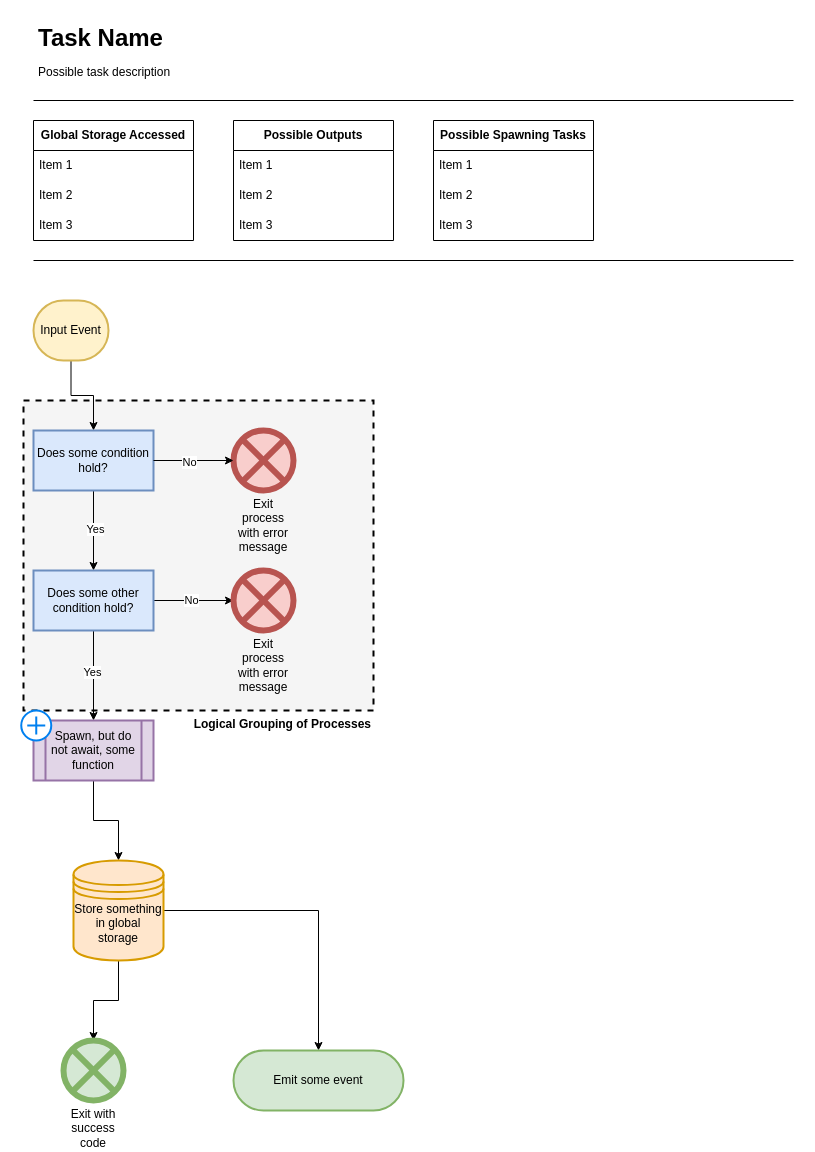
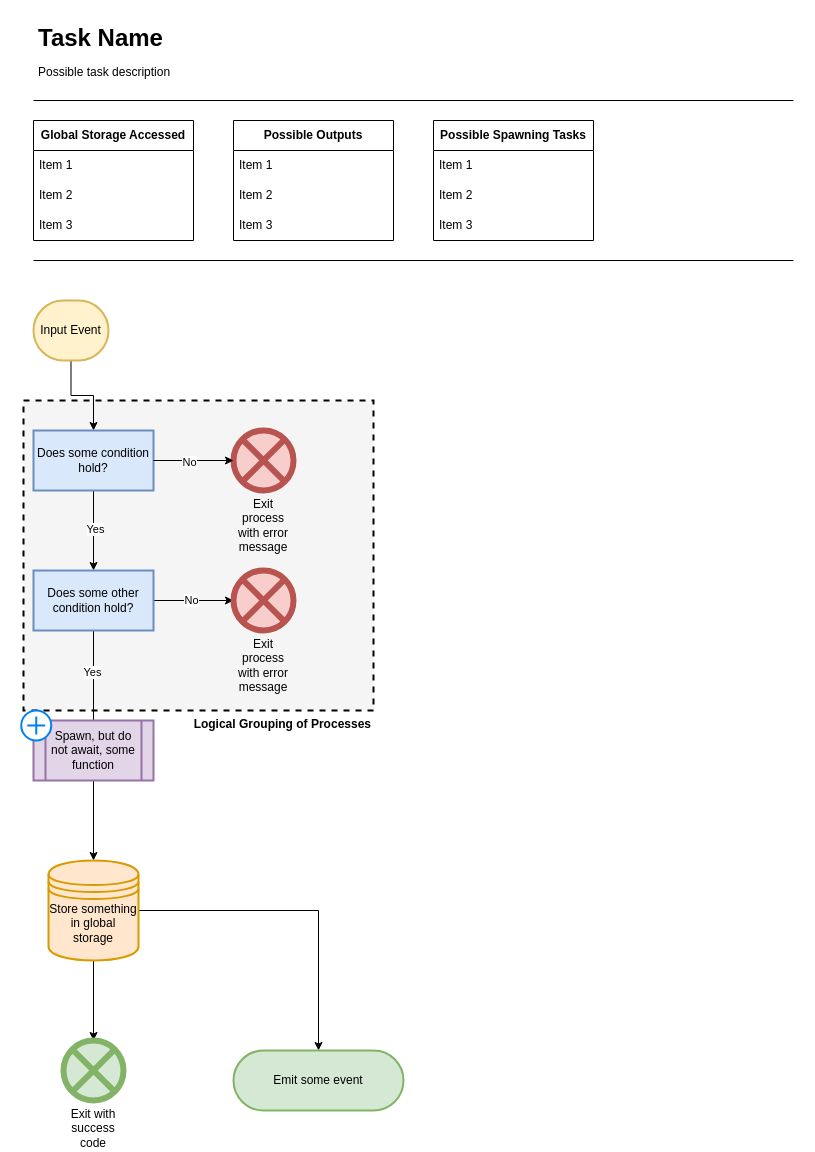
- <mxCell id="28" style="edgeStyle=orthogonalEdgeStyle;rounded=0;orthogonalLoop=1;jettySize=auto;html=1;" parent="1" source="30" target="33" edge="1"><mxGeometry relative="1" as="geometry" /></mxCell>
+ <mxCell id="28" style="edgeStyle=orthogonalEdgeStyle;rounded=0;orthogonalLoop=1;jettySize=auto;html=1;endArrow=none;" parent="1" source="30" target="33" edge="1"><mxGeometry relative="1" as="geometry" /></mxCell>
- <mxCell id="37" value="Store something in global storage" style="strokeWidth=2;html=1;shape=datastore;whiteSpace=wrap;labelPosition=center;verticalLabelPosition=middle;align=center;verticalAlign=top;fillColor=#ffe6cc;strokeColor=#d79b00;" parent="1" vertex="1"><mxGeometry x="73" y="860" width="90" height="100" as="geometry" /></mxCell>
+ <mxCell id="37" value="Store something in global storage" style="strokeWidth=2;html=1;shape=datastore;whiteSpace=wrap;labelPosition=center;verticalLabelPosition=middle;align=center;verticalAlign=top;fillColor=#ffe6cc;strokeColor=#d79b00;" parent="1" vertex="1"><mxGeometry x="48" y="860" width="90" height="100" as="geometry" /></mxCell>
